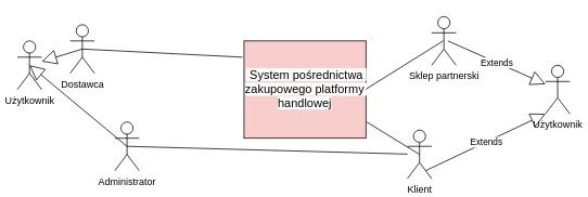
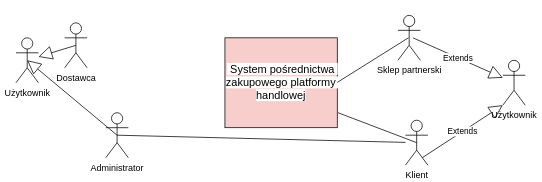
- <mxCell id="9" value="" style="endArrow=none;html=1;rounded=0;exitX=0.5;exitY=0.5;exitDx=0;exitDy=0;exitPerimeter=0;entryX=-0.013;entryY=0.167;entryDx=0;entryDy=0;entryPerimeter=0;" edge="1" parent="1" source="5" target="2"><mxGeometry width="50" height="50" relative="1" as="geometry"><mxPoint x="350" y="160" as="sourcePoint" /><mxPoint x="400" y="110" as="targetPoint" /></mxGeometry></mxCell>
- <mxCell id="10" value="Klient" style="shape=umlActor;verticalLabelPosition=bottom;verticalAlign=top;html=1;" vertex="1" parent="1"><mxGeometry x="500" y="160" width="30" height="60" as="geometry" /></mxCell>
+ <mxCell id="10" value="Klient" style="shape=umlActor;verticalLabelPosition=bottom;verticalAlign=top;html=1;" vertex="1" parent="1"><mxGeometry x="540" y="160" width="30" height="60" as="geometry" /></mxCell>
